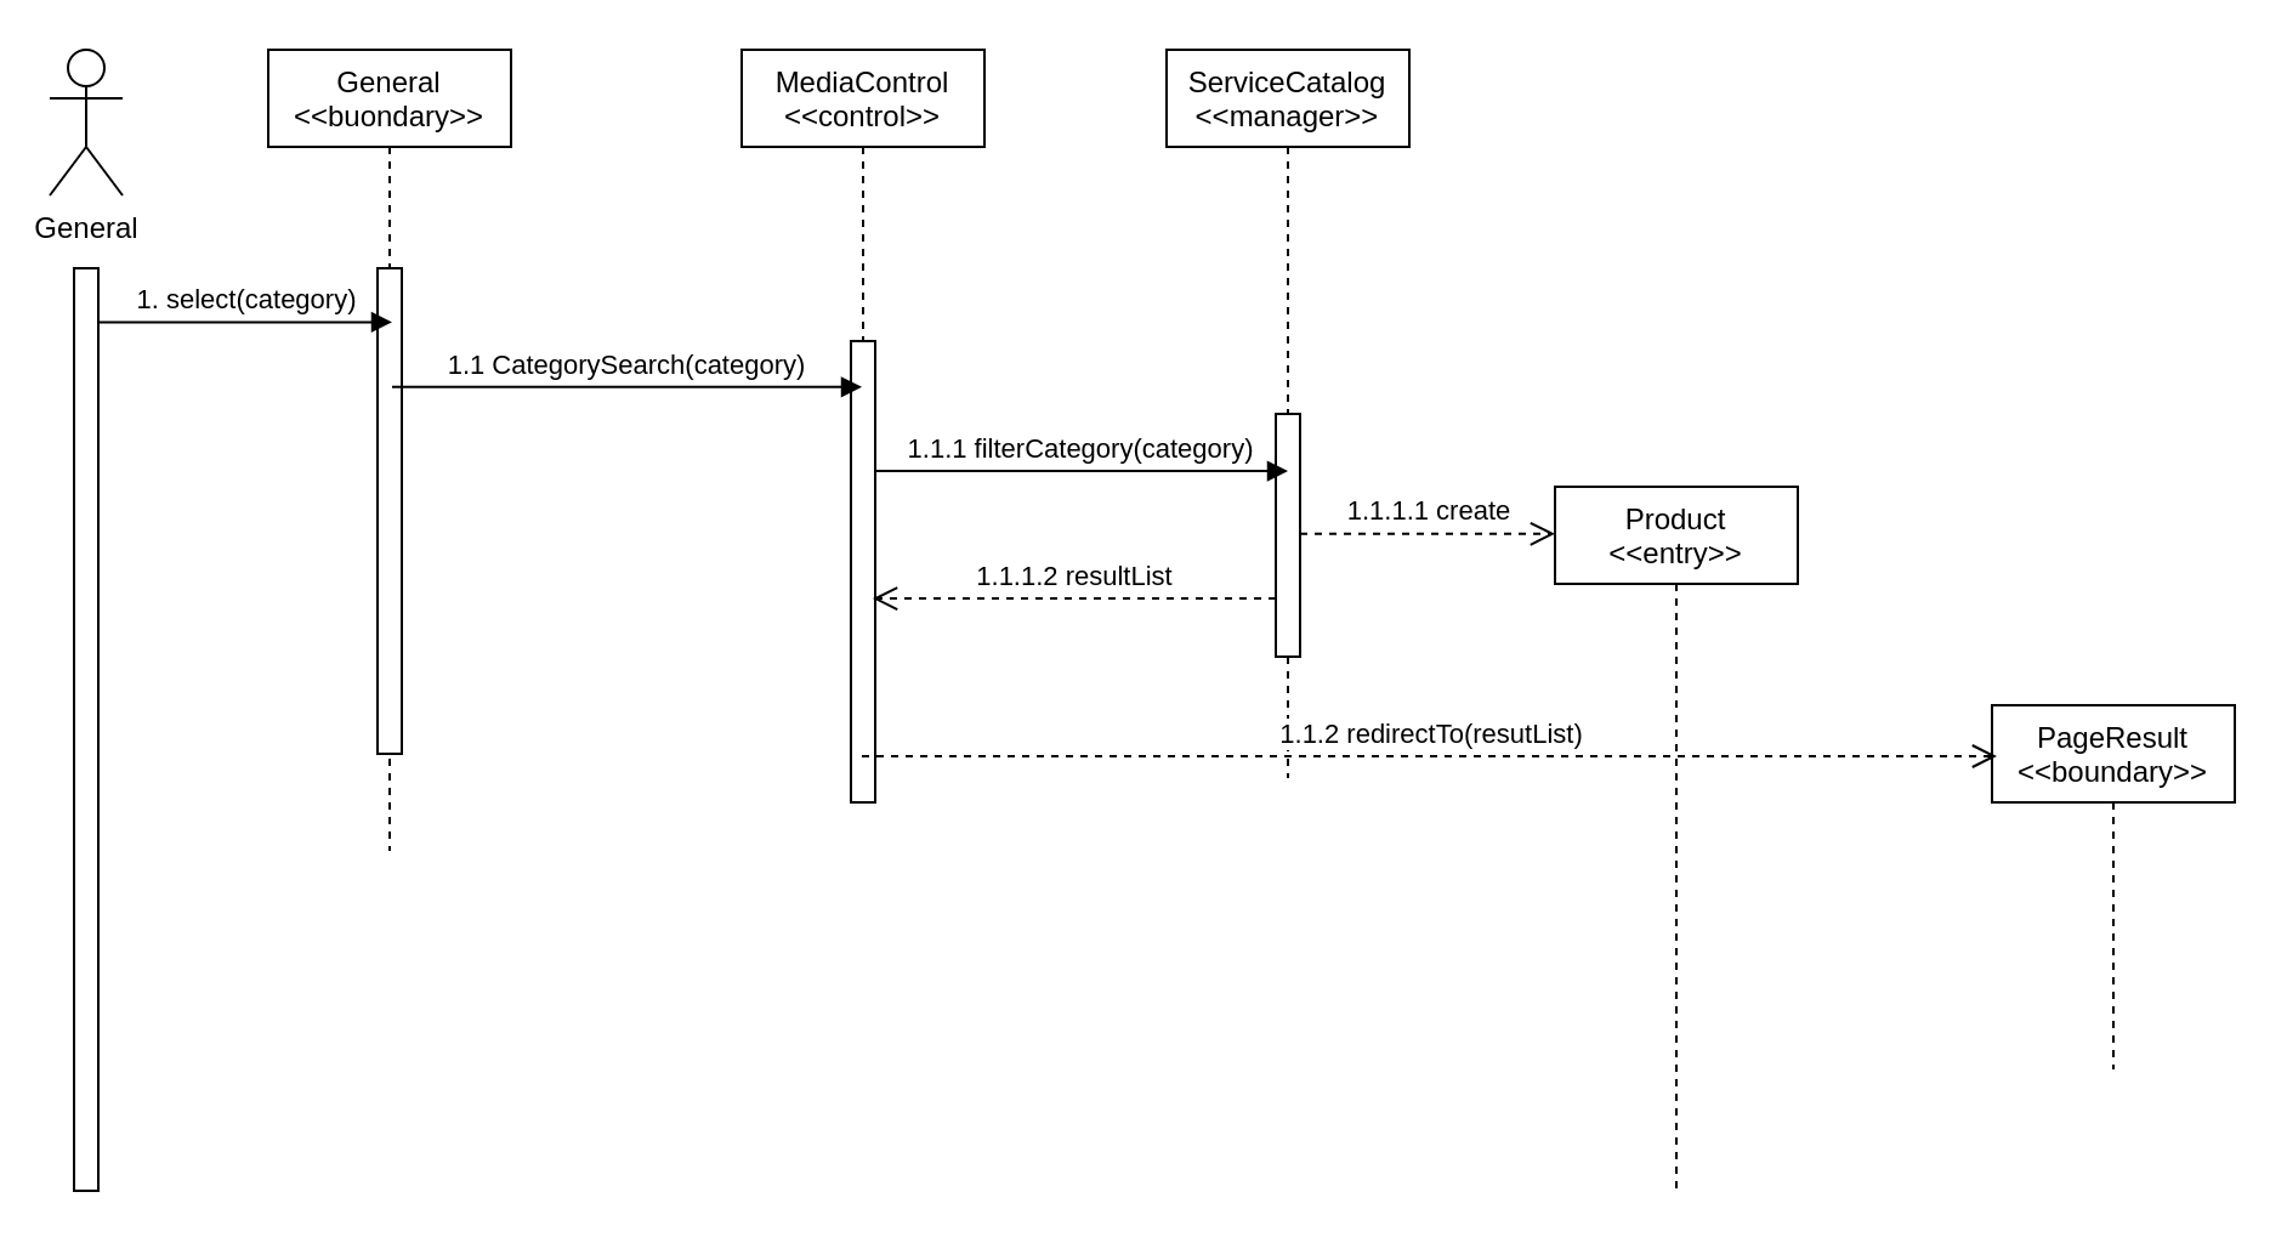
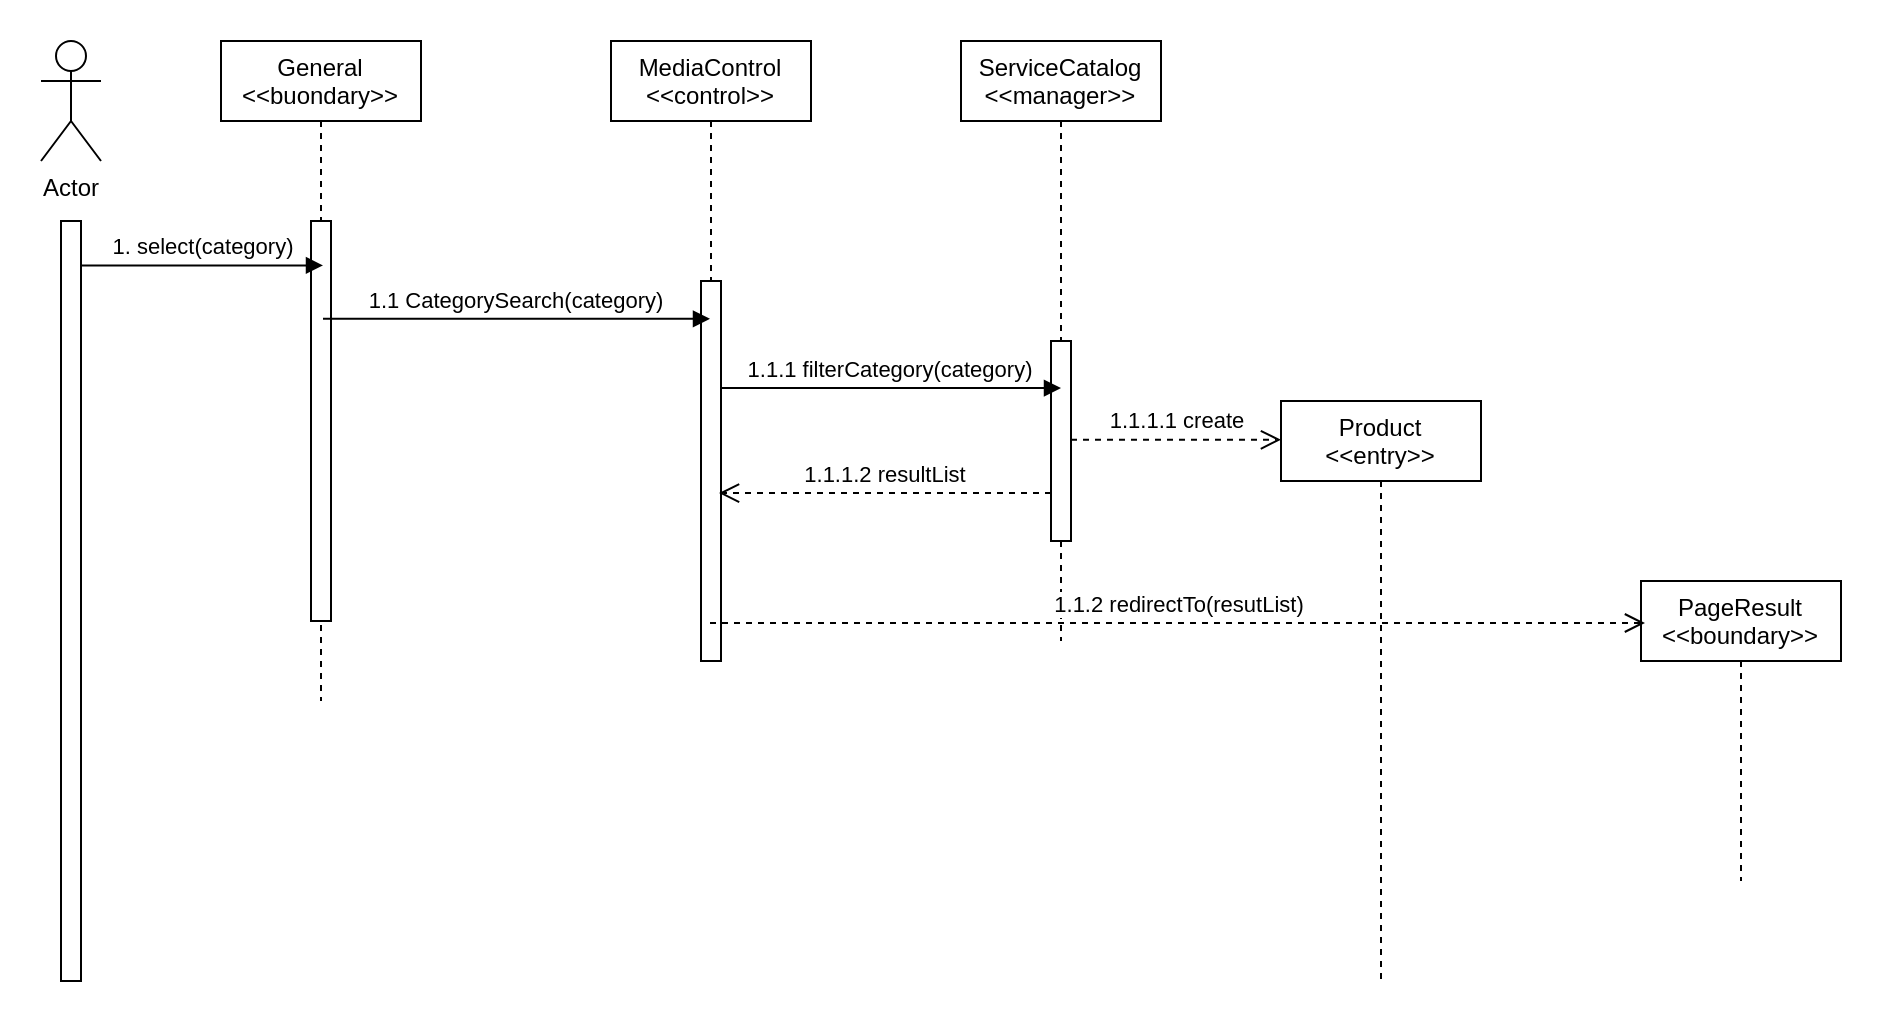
- <mxCell id="7" value="General" style="shape=umlActor;verticalLabelPosition=bottom;verticalAlign=top;html=1;" vertex="1" parent="1"><mxGeometry x="20" y="20" width="30" height="60" as="geometry" /></mxCell>
+ <mxCell id="7" value="Actor" style="shape=umlActor;verticalLabelPosition=bottom;verticalAlign=top;html=1;" vertex="1" parent="1"><mxGeometry x="20" y="20" width="30" height="60" as="geometry" /></mxCell>
